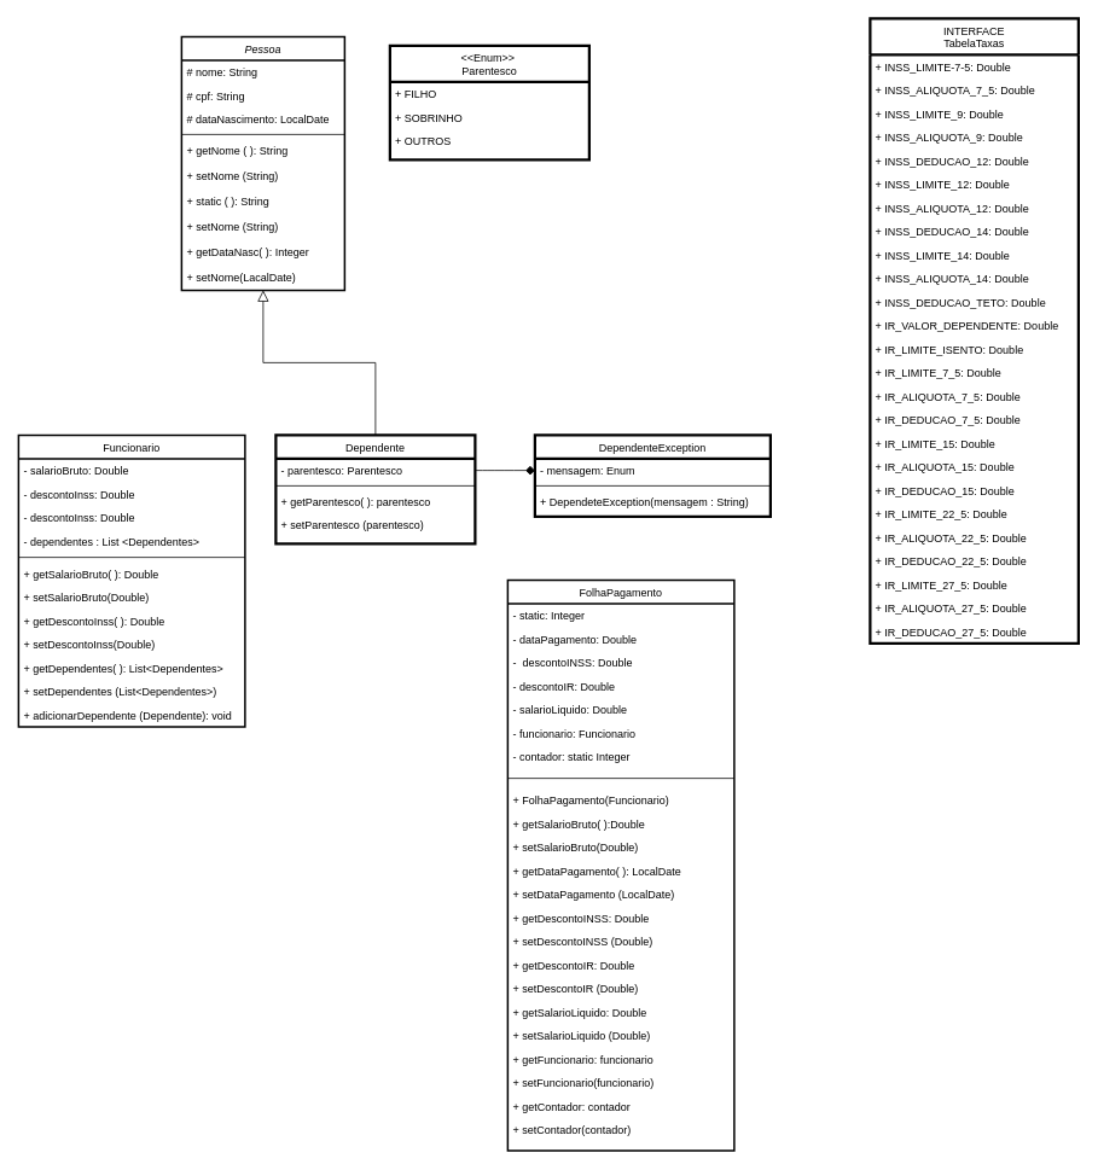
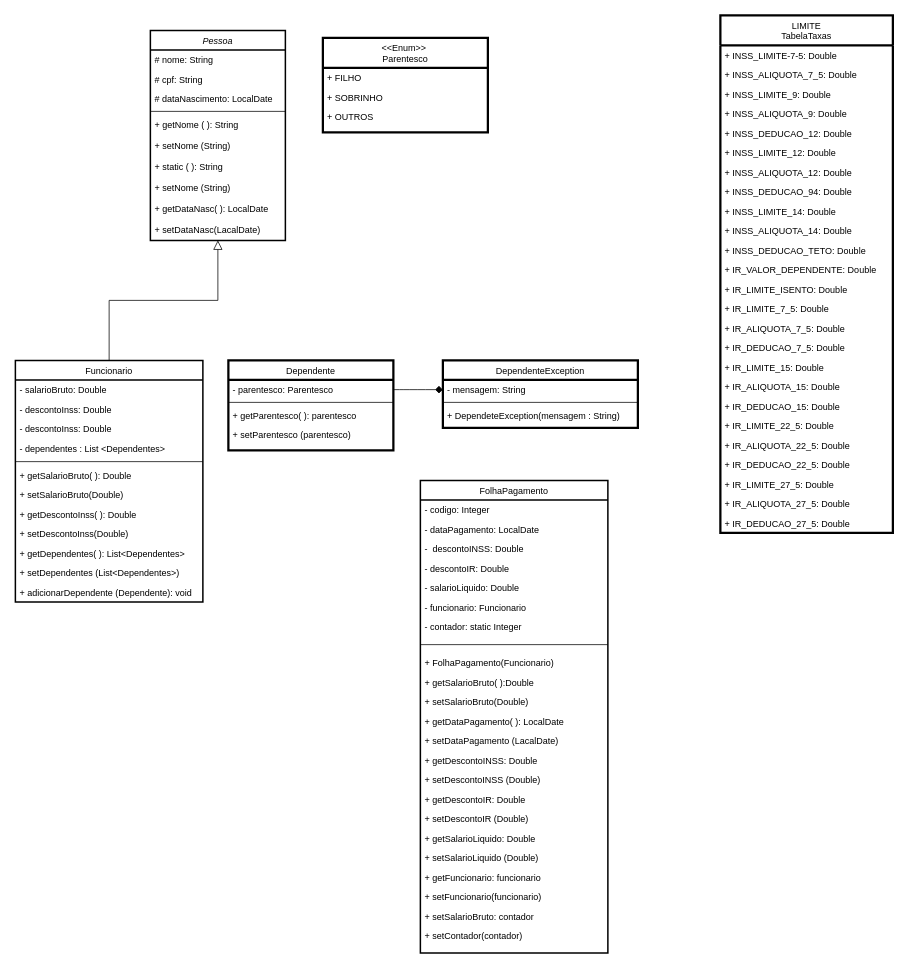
- <mxCell id="33" value="INTERFACE&#10;TabelaTaxas" style="swimlane;fontStyle=0;align=center;verticalAlign=top;childLayout=stackLayout;horizontal=1;startSize=40;horizontalStack=0;resizeParent=1;resizeLast=0;collapsible=1;marginBottom=0;rounded=0;shadow=0;strokeWidth=3;labelBackgroundColor=none;" parent="1" vertex="1"><mxGeometry x="960" y="20" width="230" height="690" as="geometry"><mxRectangle x="550" y="140" width="160" height="26" as="alternateBounds" /></mxGeometry></mxCell>
+ <mxCell id="33" value="LIMITE&#10;TabelaTaxas" style="swimlane;fontStyle=0;align=center;verticalAlign=top;childLayout=stackLayout;horizontal=1;startSize=40;horizontalStack=0;resizeParent=1;resizeLast=0;collapsible=1;marginBottom=0;rounded=0;shadow=0;strokeWidth=3;labelBackgroundColor=none;" parent="1" vertex="1"><mxGeometry x="960" y="20" width="230" height="690" as="geometry"><mxRectangle x="550" y="140" width="160" height="26" as="alternateBounds" /></mxGeometry></mxCell>
- <mxCell id="41" value="+ INSS_DEDUCAO_14: Double" style="text;align=left;verticalAlign=top;spacingLeft=4;spacingRight=4;overflow=hidden;rotatable=0;points=[[0,0.5],[1,0.5]];portConstraint=eastwest;labelBackgroundColor=none;" parent="33" vertex="1"><mxGeometry y="222" width="230" height="26" as="geometry" /></mxCell>
+ <mxCell id="41" value="+ INSS_DEDUCAO_94: Double" style="text;align=left;verticalAlign=top;spacingLeft=4;spacingRight=4;overflow=hidden;rotatable=0;points=[[0,0.5],[1,0.5]];portConstraint=eastwest;labelBackgroundColor=none;" parent="33" vertex="1"><mxGeometry y="222" width="230" height="26" as="geometry" /></mxCell>
- <mxCell id="11" value="+ getDataNasc( ): Integer" style="text;align=left;verticalAlign=top;spacingLeft=4;spacingRight=4;overflow=hidden;rotatable=0;points=[[0,0.5],[1,0.5]];portConstraint=eastwest;labelBackgroundColor=none;" parent="2" vertex="1"><mxGeometry y="224" width="180" height="28" as="geometry" /></mxCell>
+ <mxCell id="11" value="+ getDataNasc( ): LocalDate" style="text;align=left;verticalAlign=top;spacingLeft=4;spacingRight=4;overflow=hidden;rotatable=0;points=[[0,0.5],[1,0.5]];portConstraint=eastwest;labelBackgroundColor=none;" parent="2" vertex="1"><mxGeometry y="224" width="180" height="28" as="geometry" /></mxCell>
- <mxCell id="12" value="+ setNome(LacalDate)" style="text;align=left;verticalAlign=top;spacingLeft=4;spacingRight=4;overflow=hidden;rotatable=0;points=[[0,0.5],[1,0.5]];portConstraint=eastwest;labelBackgroundColor=none;" parent="2" vertex="1"><mxGeometry y="252" width="180" height="28" as="geometry" /></mxCell>
+ <mxCell id="12" value="+ setDataNasc(LacalDate)" style="text;align=left;verticalAlign=top;spacingLeft=4;spacingRight=4;overflow=hidden;rotatable=0;points=[[0,0.5],[1,0.5]];portConstraint=eastwest;labelBackgroundColor=none;" parent="2" vertex="1"><mxGeometry y="252" width="180" height="28" as="geometry" /></mxCell>
+ <mxCell id="26" value="" style="endArrow=block;endSize=10;endFill=0;shadow=0;strokeWidth=1;rounded=0;curved=0;edgeStyle=elbowEdgeStyle;elbow=vertical;labelBackgroundColor=none;fontColor=default;" parent="1" source="13" target="2" edge="1"><mxGeometry width="160" relative="1" as="geometry"><mxPoint x="200" y="123" as="sourcePoint" /><mxPoint x="200" y="123" as="targetPoint" /></mxGeometry></mxCell>
- <mxCell id="32" value="" style="endArrow=block;endSize=10;endFill=0;shadow=0;strokeWidth=1;rounded=0;curved=0;edgeStyle=elbowEdgeStyle;elbow=vertical;labelBackgroundColor=none;fontColor=default;" parent="1" source="27" target="2" edge="1"><mxGeometry width="160" relative="1" as="geometry"><mxPoint x="210" y="293" as="sourcePoint" /><mxPoint x="310" y="191" as="targetPoint" /></mxGeometry></mxCell>
- <mxCell id="89" value="- mensagem: Enum" style="text;align=left;verticalAlign=top;spacingLeft=4;spacingRight=4;overflow=hidden;rotatable=0;points=[[0,0.5],[1,0.5]];portConstraint=eastwest;labelBackgroundColor=none;" vertex="1" parent="88"><mxGeometry y="26" width="260" height="26" as="geometry" /></mxCell>
+ <mxCell id="89" value="- mensagem: String" style="text;align=left;verticalAlign=top;spacingLeft=4;spacingRight=4;overflow=hidden;rotatable=0;points=[[0,0.5],[1,0.5]];portConstraint=eastwest;labelBackgroundColor=none;" vertex="1" parent="88"><mxGeometry y="26" width="260" height="26" as="geometry" /></mxCell>
- <mxCell id="64" value="- static: Integer" style="text;align=left;verticalAlign=top;spacingLeft=4;spacingRight=4;overflow=hidden;rotatable=0;points=[[0,0.5],[1,0.5]];portConstraint=eastwest;labelBackgroundColor=none;" parent="63" vertex="1"><mxGeometry y="26" width="250" height="26" as="geometry" /></mxCell>
+ <mxCell id="64" value="- codigo: Integer" style="text;align=left;verticalAlign=top;spacingLeft=4;spacingRight=4;overflow=hidden;rotatable=0;points=[[0,0.5],[1,0.5]];portConstraint=eastwest;labelBackgroundColor=none;" parent="63" vertex="1"><mxGeometry y="26" width="250" height="26" as="geometry" /></mxCell>
- <mxCell id="65" value="- dataPagamento: Double" style="text;align=left;verticalAlign=top;spacingLeft=4;spacingRight=4;overflow=hidden;rotatable=0;points=[[0,0.5],[1,0.5]];portConstraint=eastwest;rounded=0;shadow=0;html=0;labelBackgroundColor=none;" parent="63" vertex="1"><mxGeometry y="52" width="250" height="26" as="geometry" /></mxCell>
+ <mxCell id="65" value="- dataPagamento: LocalDate" style="text;align=left;verticalAlign=top;spacingLeft=4;spacingRight=4;overflow=hidden;rotatable=0;points=[[0,0.5],[1,0.5]];portConstraint=eastwest;rounded=0;shadow=0;html=0;labelBackgroundColor=none;" parent="63" vertex="1"><mxGeometry y="52" width="250" height="26" as="geometry" /></mxCell>
- <mxCell id="76" value="+ setDataPagamento (LocalDate)" style="text;align=left;verticalAlign=top;spacingLeft=4;spacingRight=4;overflow=hidden;rotatable=0;points=[[0,0.5],[1,0.5]];portConstraint=eastwest;labelBackgroundColor=none;" parent="63" vertex="1"><mxGeometry y="334" width="250" height="26" as="geometry" /></mxCell>
+ <mxCell id="76" value="+ setDataPagamento (LacalDate)" style="text;align=left;verticalAlign=top;spacingLeft=4;spacingRight=4;overflow=hidden;rotatable=0;points=[[0,0.5],[1,0.5]];portConstraint=eastwest;labelBackgroundColor=none;" parent="63" vertex="1"><mxGeometry y="334" width="250" height="26" as="geometry" /></mxCell>
- <mxCell id="86" value="+ getContador: contador" style="text;align=left;verticalAlign=top;spacingLeft=4;spacingRight=4;overflow=hidden;rotatable=0;points=[[0,0.5],[1,0.5]];portConstraint=eastwest;labelBackgroundColor=none;" parent="63" vertex="1"><mxGeometry y="568" width="250" height="26" as="geometry" /></mxCell>
+ <mxCell id="86" value="+ setSalarioBruto: contador" style="text;align=left;verticalAlign=top;spacingLeft=4;spacingRight=4;overflow=hidden;rotatable=0;points=[[0,0.5],[1,0.5]];portConstraint=eastwest;labelBackgroundColor=none;" parent="63" vertex="1"><mxGeometry y="568" width="250" height="26" as="geometry" /></mxCell>
